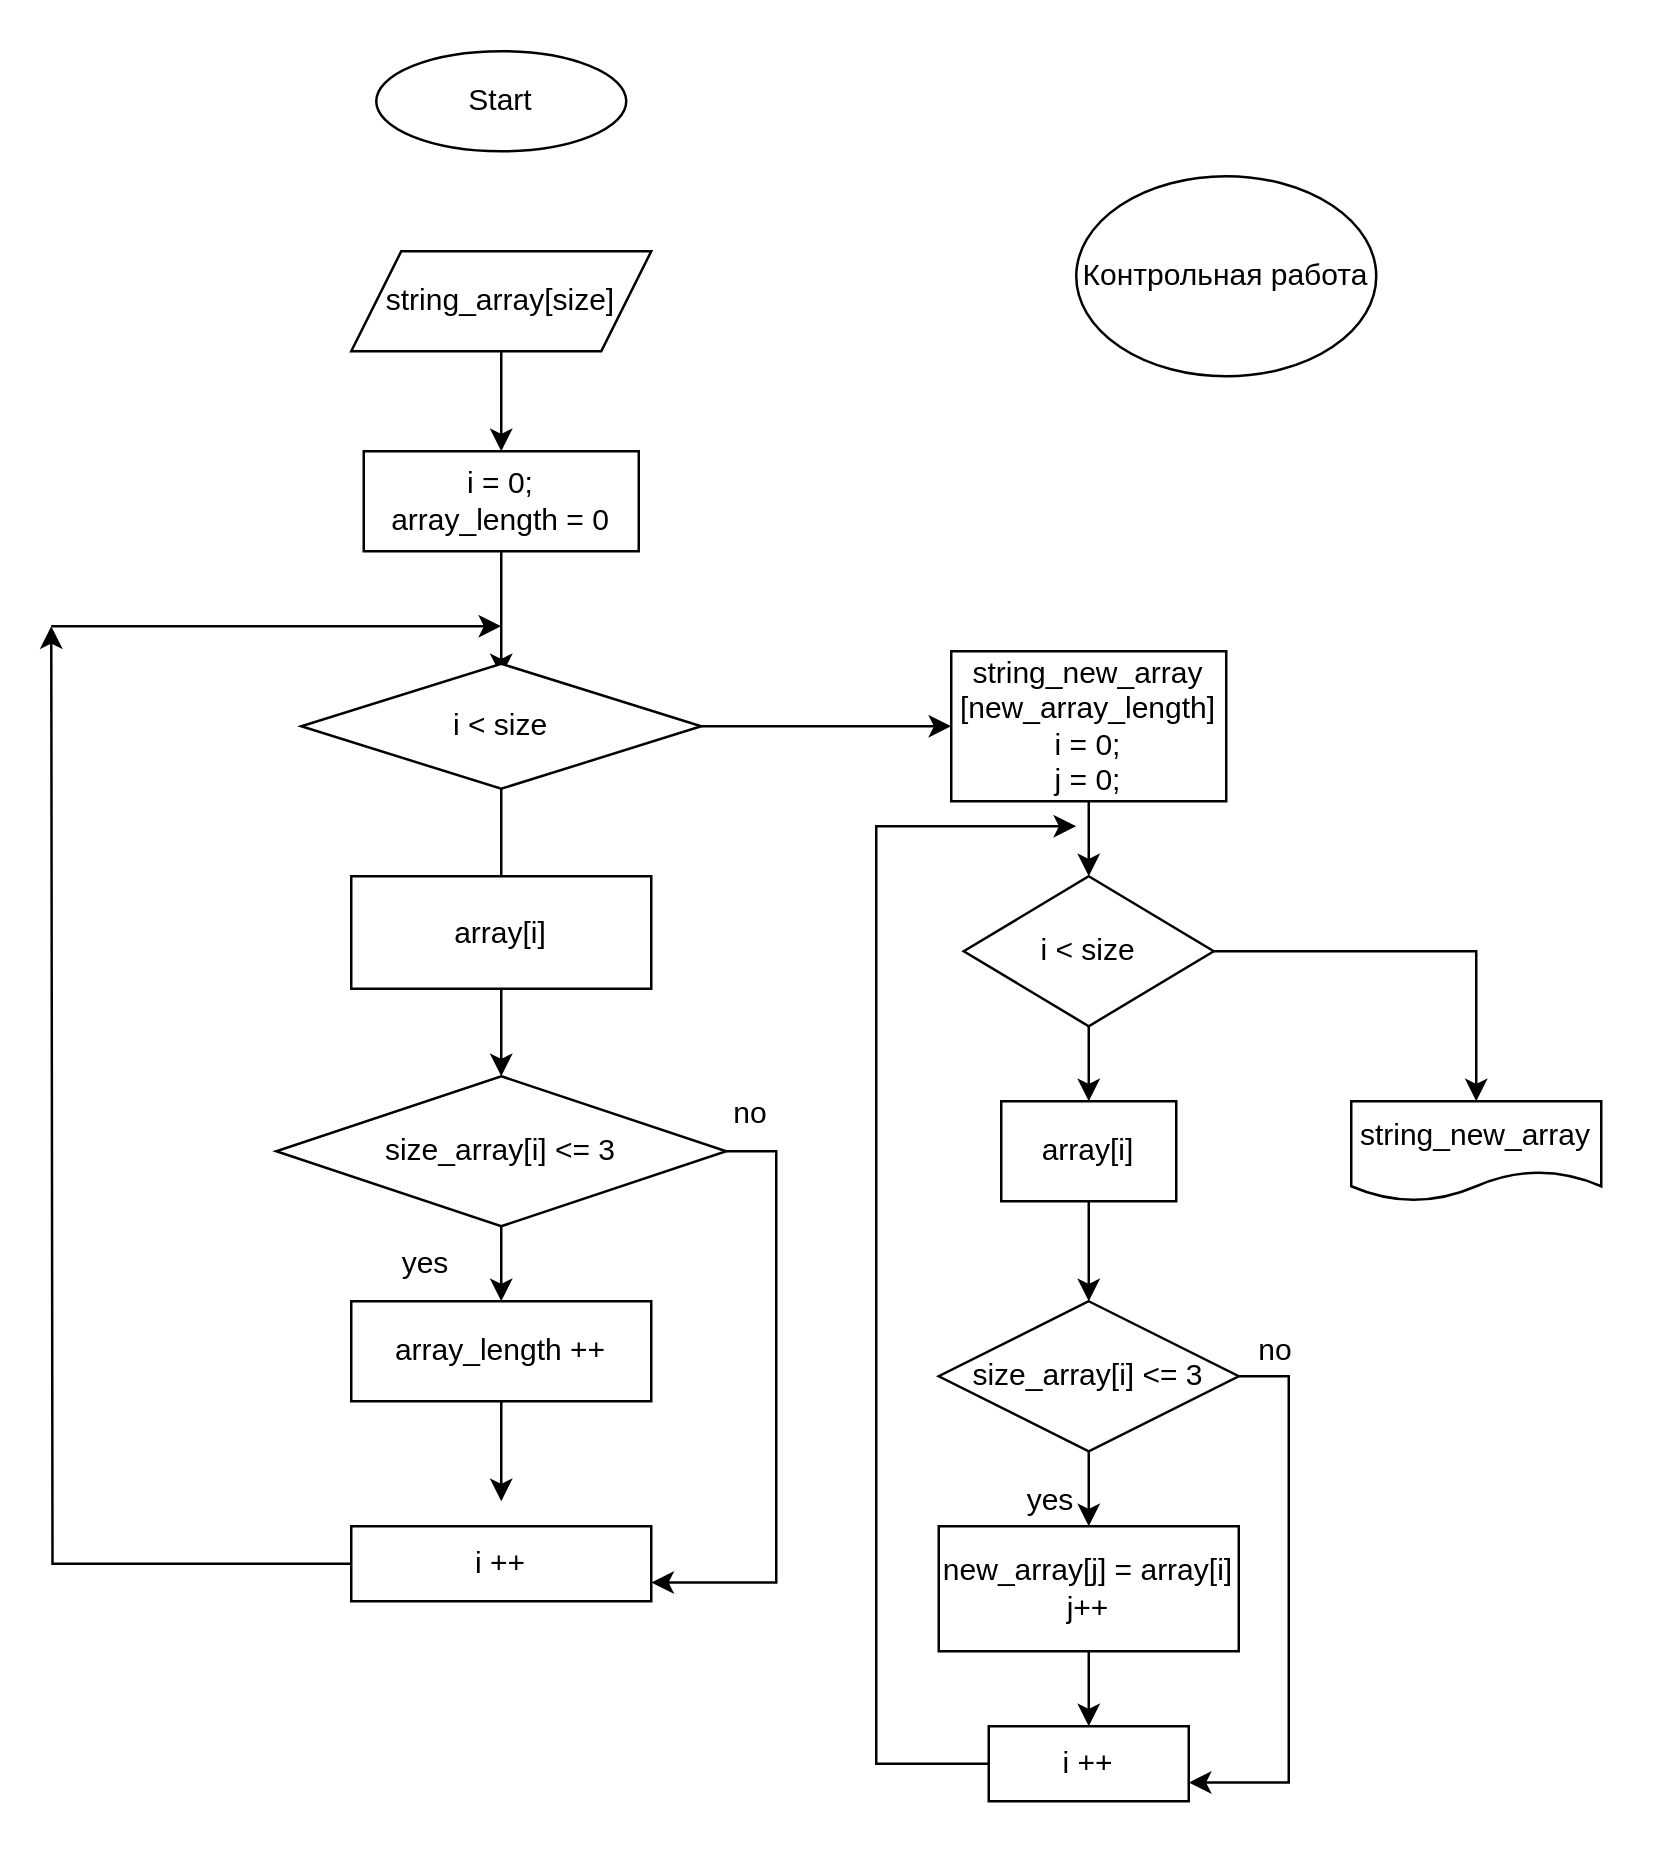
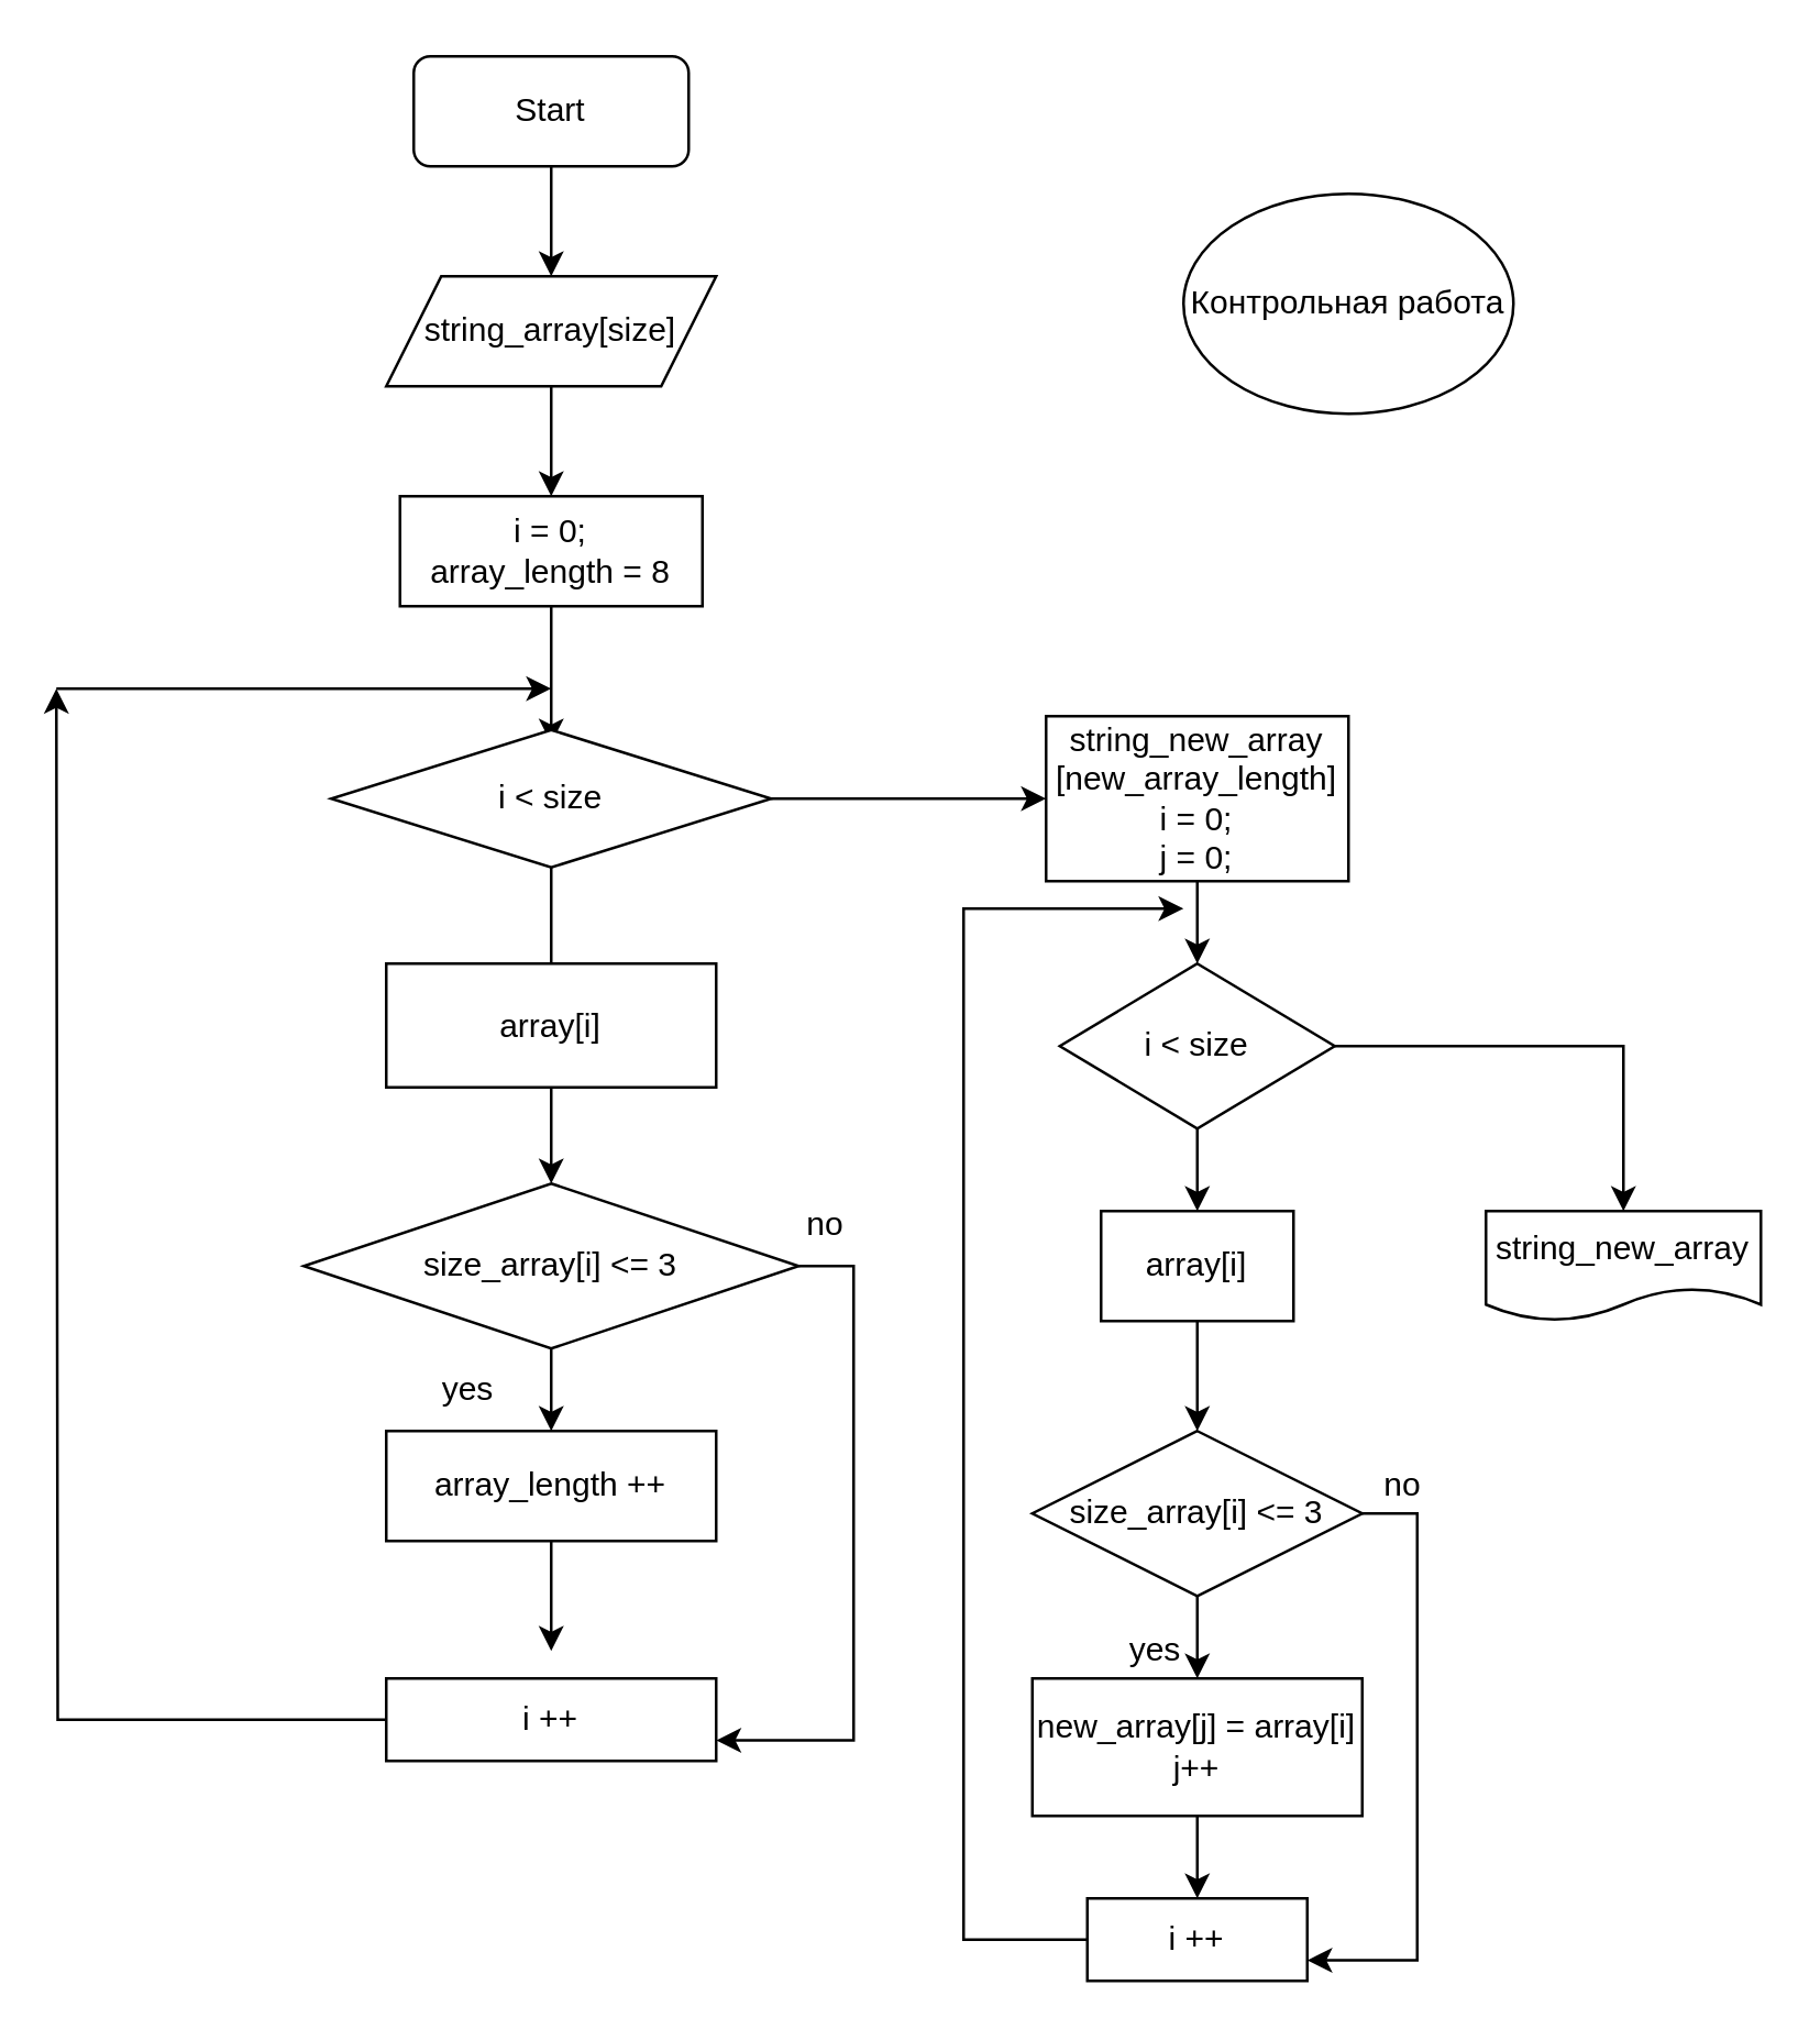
- <mxCell id="4" value="Start" style="ellipse;whiteSpace=wrap;html=1;" parent="1" vertex="1"><mxGeometry x="150" y="20" width="100" height="40" as="geometry" /></mxCell>
+ <mxCell id="4" value="Start" style="rounded=1;whiteSpace=wrap;html=1;" parent="1" vertex="1"><mxGeometry x="150" y="20" width="100" height="40" as="geometry" /></mxCell>
+ <mxCell id="3" style="edgeStyle=orthogonalEdgeStyle;rounded=0;orthogonalLoop=1;jettySize=auto;html=1;exitX=0.5;exitY=1;exitDx=0;exitDy=0;entryX=0.5;entryY=0;entryDx=0;entryDy=0;" edge="1" parent="1" source="4" target="43"><mxGeometry relative="1" as="geometry" /></mxCell>
- <mxCell id="29" value="i = 0;&lt;br&gt;array_length = 0" style="rounded=0;whiteSpace=wrap;html=1;" vertex="1" parent="1"><mxGeometry x="145" y="180" width="110" height="40" as="geometry" /></mxCell>
+ <mxCell id="29" value="i = 0;&lt;br&gt;array_length = 8" style="rounded=0;whiteSpace=wrap;html=1;" vertex="1" parent="1"><mxGeometry x="145" y="180" width="110" height="40" as="geometry" /></mxCell>
